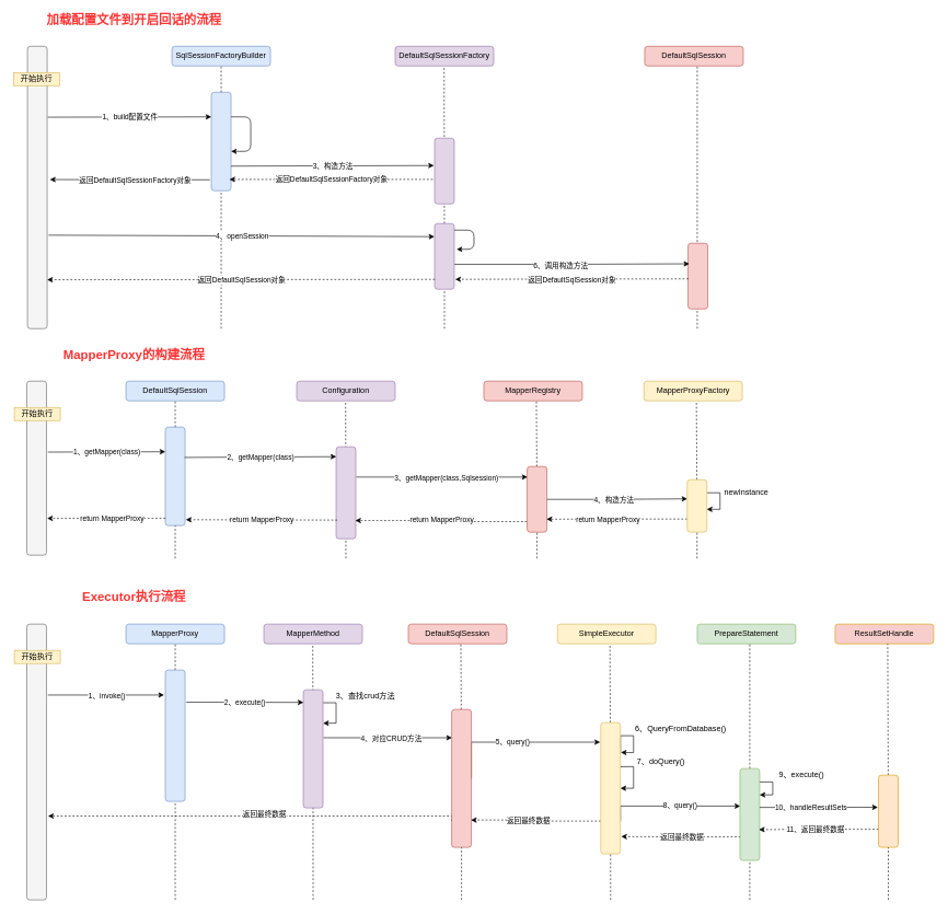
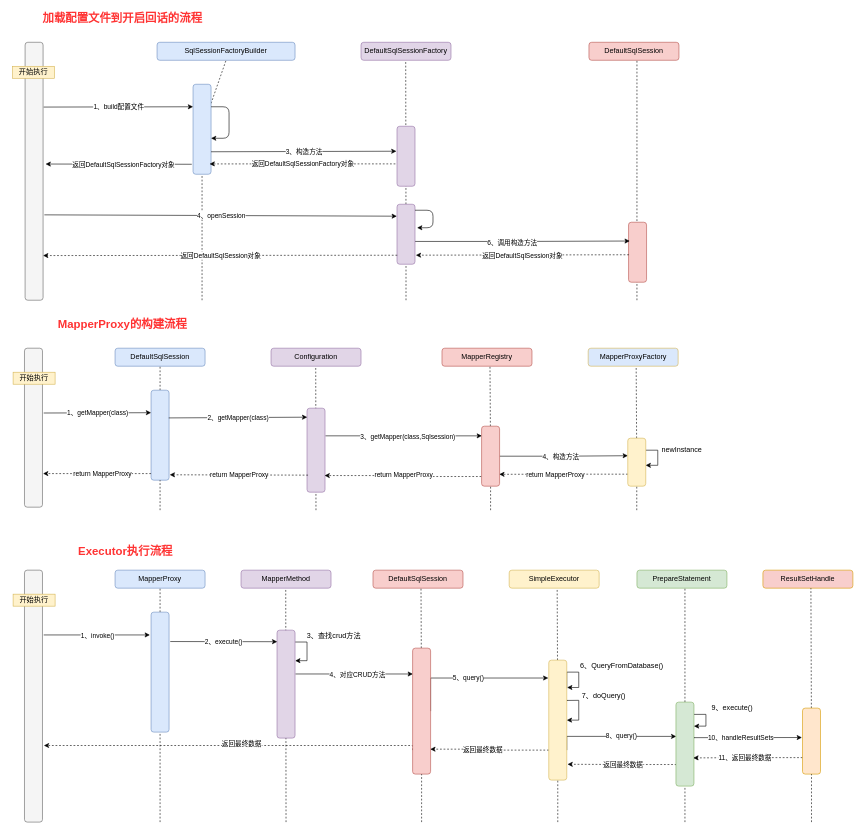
- <mxCell id="5" value="SqlSessionFactoryBuilder" style="rounded=1;whiteSpace=wrap;html=1;fillColor=#dae8fc;strokeColor=#6c8ebf;" vertex="1" parent="1"><mxGeometry x="261" y="70" width="150" height="30" as="geometry" /></mxCell>
+ <mxCell id="5" value="SqlSessionFactoryBuilder" style="rounded=1;whiteSpace=wrap;html=1;fillColor=#dae8fc;strokeColor=#6c8ebf;" vertex="1" parent="1"><mxGeometry x="261" y="70" width="230" height="30" as="geometry" /></mxCell>
- <mxCell id="57" value="MapperProxyFactory" style="rounded=1;whiteSpace=wrap;html=1;fillColor=#fff2cc;strokeColor=#d6b656;" vertex="1" parent="1"><mxGeometry x="979.69" y="580" width="150" height="30" as="geometry" /></mxCell>
+ <mxCell id="57" value="MapperProxyFactory" style="rounded=1;whiteSpace=wrap;html=1;fillColor=#dae8fc;strokeColor=#d6b656;" vertex="1" parent="1"><mxGeometry x="979.69" y="580" width="150" height="30" as="geometry" /></mxCell>
- <mxCell id="71" value="&lt;font color=&quot;#ff3333&quot;&gt;&lt;span style=&quot;font-size: 19px&quot;&gt;&lt;b&gt;Executor执行流程&lt;/b&gt;&lt;/span&gt;&lt;/font&gt;" style="text;html=1;strokeColor=none;fillColor=none;align=center;verticalAlign=middle;whiteSpace=wrap;rounded=0;" vertex="1" parent="1"><mxGeometry y="900" width="365" height="20" as="geometry" x="21" /></mxCell>
+ <mxCell id="71" value="&lt;font color=&quot;#ff3333&quot;&gt;&lt;span style=&quot;font-size: 19px&quot;&gt;&lt;b&gt;Executor执行流程&lt;/b&gt;&lt;/span&gt;&lt;/font&gt;" style="text;html=1;strokeColor=none;fillColor=none;align=center;verticalAlign=middle;whiteSpace=wrap;rounded=0;" vertex="1" parent="1"><mxGeometry x="26" y="910" width="365" height="20" as="geometry" /></mxCell>
